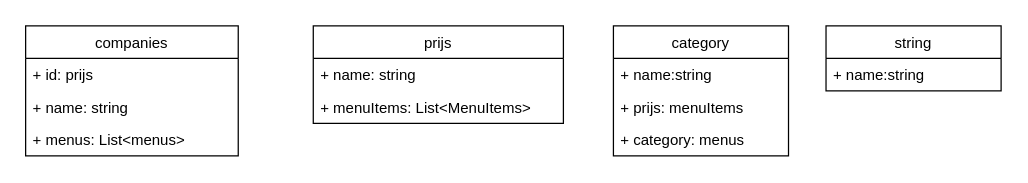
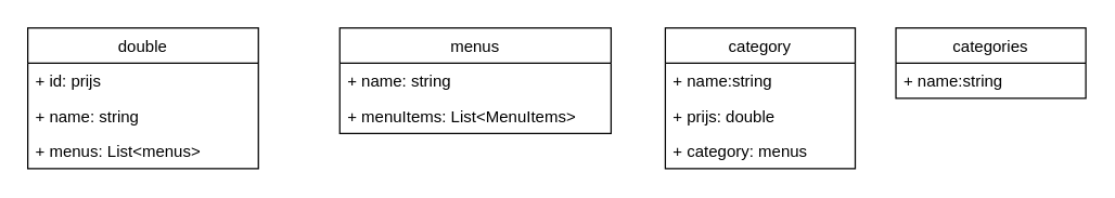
- <mxCell id="6" value="companies" style="swimlane;fontStyle=0;childLayout=stackLayout;horizontal=1;startSize=26;fillColor=none;horizontalStack=0;resizeParent=1;resizeParentMax=0;resizeLast=0;collapsible=1;marginBottom=0;" vertex="1" parent="1"><mxGeometry x="20" y="20" width="170" height="104" as="geometry" /></mxCell>
+ <mxCell id="6" value="double" style="swimlane;fontStyle=0;childLayout=stackLayout;horizontal=1;startSize=26;fillColor=none;horizontalStack=0;resizeParent=1;resizeParentMax=0;resizeLast=0;collapsible=1;marginBottom=0;" vertex="1" parent="1"><mxGeometry x="20" y="20" width="170" height="104" as="geometry" /></mxCell>
- <mxCell id="10" value="prijs" style="swimlane;fontStyle=0;childLayout=stackLayout;horizontal=1;startSize=26;fillColor=none;horizontalStack=0;resizeParent=1;resizeParentMax=0;resizeLast=0;collapsible=1;marginBottom=0;" vertex="1" parent="1"><mxGeometry x="250" y="20" width="200" height="78" as="geometry" /></mxCell>
+ <mxCell id="10" value="menus" style="swimlane;fontStyle=0;childLayout=stackLayout;horizontal=1;startSize=26;fillColor=none;horizontalStack=0;resizeParent=1;resizeParentMax=0;resizeLast=0;collapsible=1;marginBottom=0;" vertex="1" parent="1"><mxGeometry x="250" y="20" width="200" height="78" as="geometry" /></mxCell>
- <mxCell id="13" value="string" style="swimlane;fontStyle=0;childLayout=stackLayout;horizontal=1;startSize=26;fillColor=none;horizontalStack=0;resizeParent=1;resizeParentMax=0;resizeLast=0;collapsible=1;marginBottom=0;" vertex="1" parent="1"><mxGeometry x="660" y="20" width="140" height="52" as="geometry" /></mxCell>
+ <mxCell id="13" value="categories" style="swimlane;fontStyle=0;childLayout=stackLayout;horizontal=1;startSize=26;fillColor=none;horizontalStack=0;resizeParent=1;resizeParentMax=0;resizeLast=0;collapsible=1;marginBottom=0;" vertex="1" parent="1"><mxGeometry x="660" y="20" width="140" height="52" as="geometry" /></mxCell>
- <mxCell id="4" value="+ prijs: menuItems" style="text;strokeColor=none;fillColor=none;align=left;verticalAlign=top;spacingLeft=4;spacingRight=4;overflow=hidden;rotatable=0;points=[[0,0.5],[1,0.5]];portConstraint=eastwest;" vertex="1" parent="2"><mxGeometry y="52" width="140" height="26" as="geometry" /></mxCell>
+ <mxCell id="4" value="+ prijs: double" style="text;strokeColor=none;fillColor=none;align=left;verticalAlign=top;spacingLeft=4;spacingRight=4;overflow=hidden;rotatable=0;points=[[0,0.5],[1,0.5]];portConstraint=eastwest;" vertex="1" parent="2"><mxGeometry y="52" width="140" height="26" as="geometry" /></mxCell>
